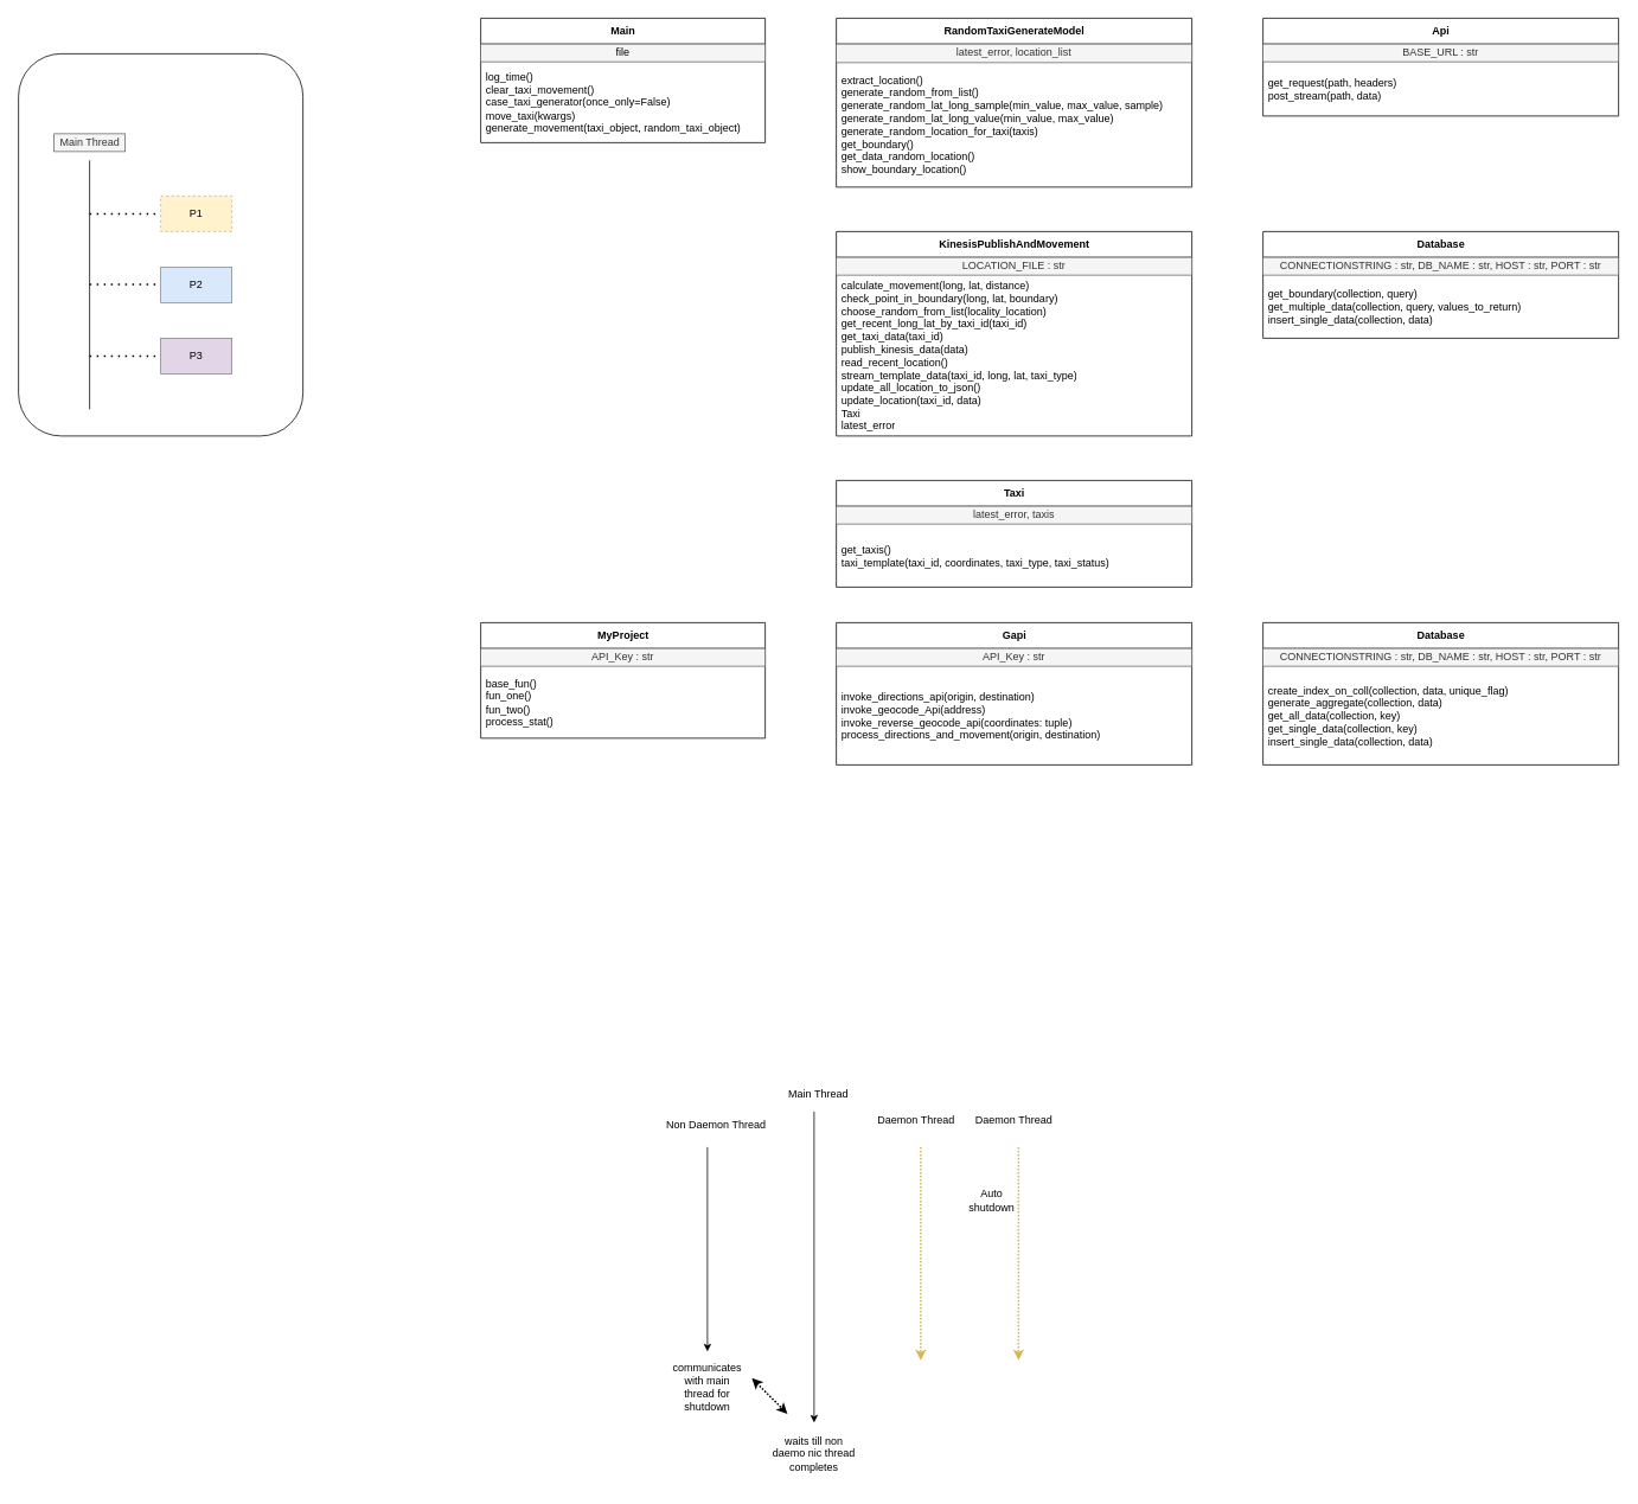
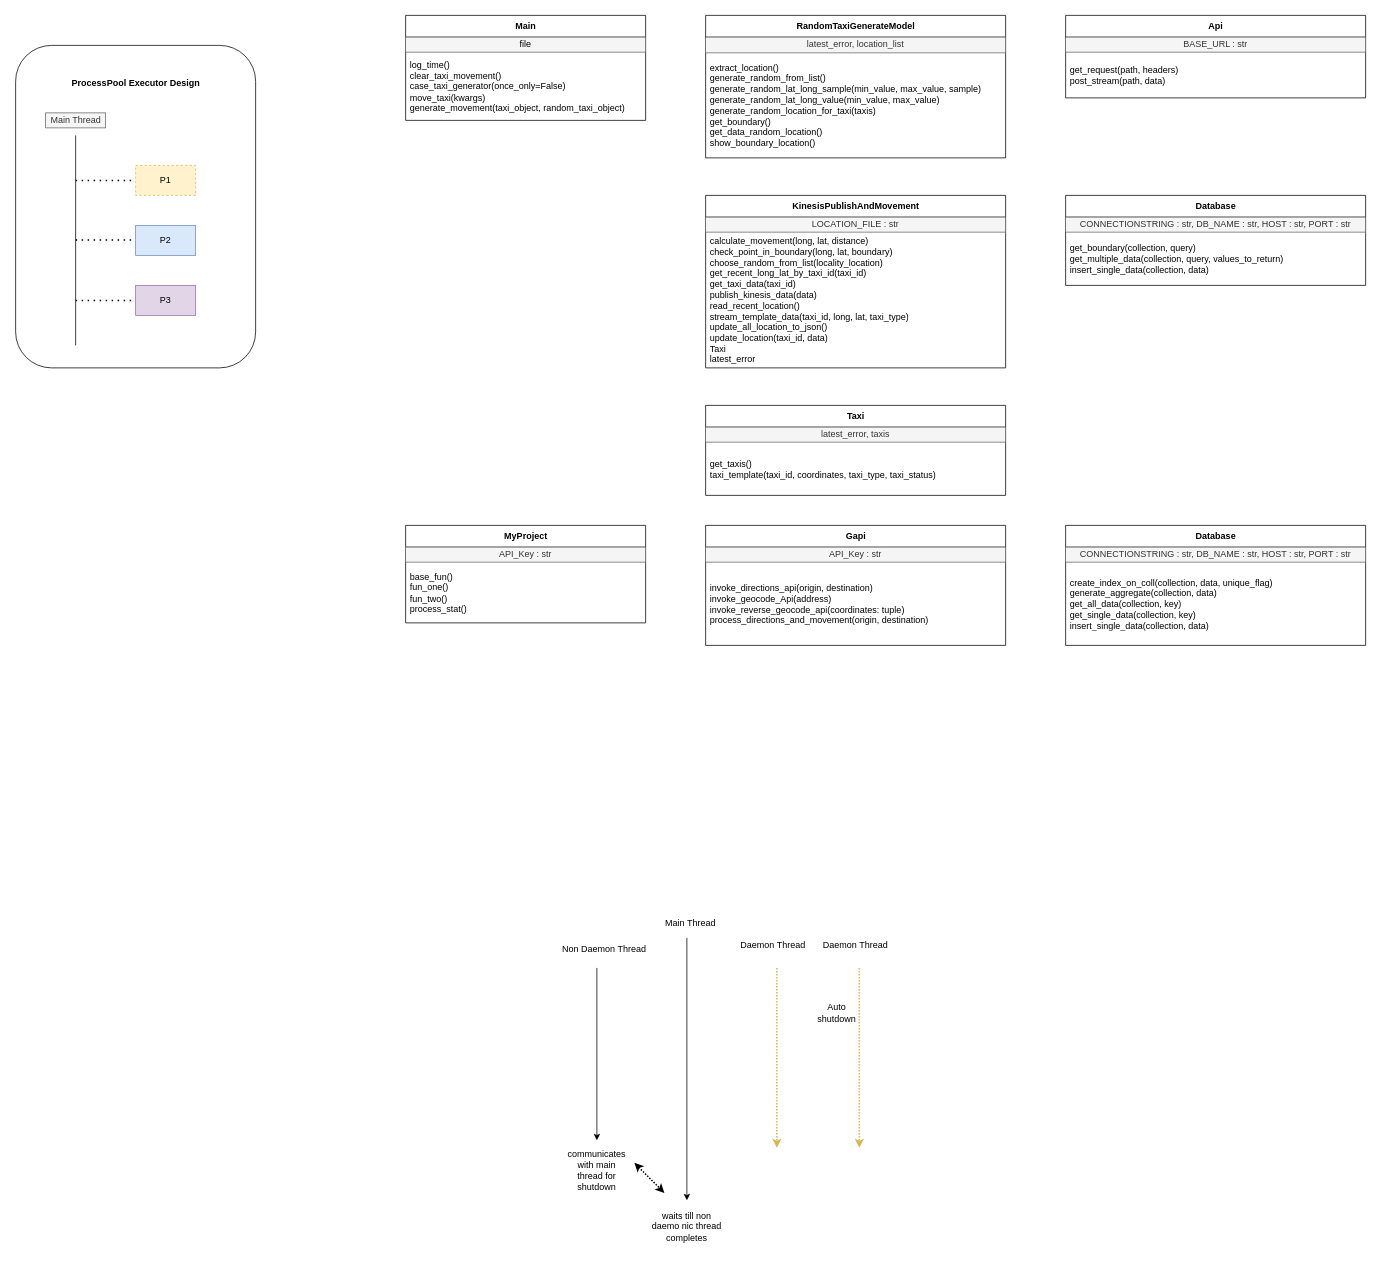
+ <mxCell id="4" value="ProcessPool Executor Design" style="text;html=1;align=center;verticalAlign=middle;resizable=0;points=[];autosize=1;strokeColor=none;fontStyle=1" vertex="1" parent="1"><mxGeometry x="85" y="100" width="190" height="20" as="geometry" /></mxCell>
